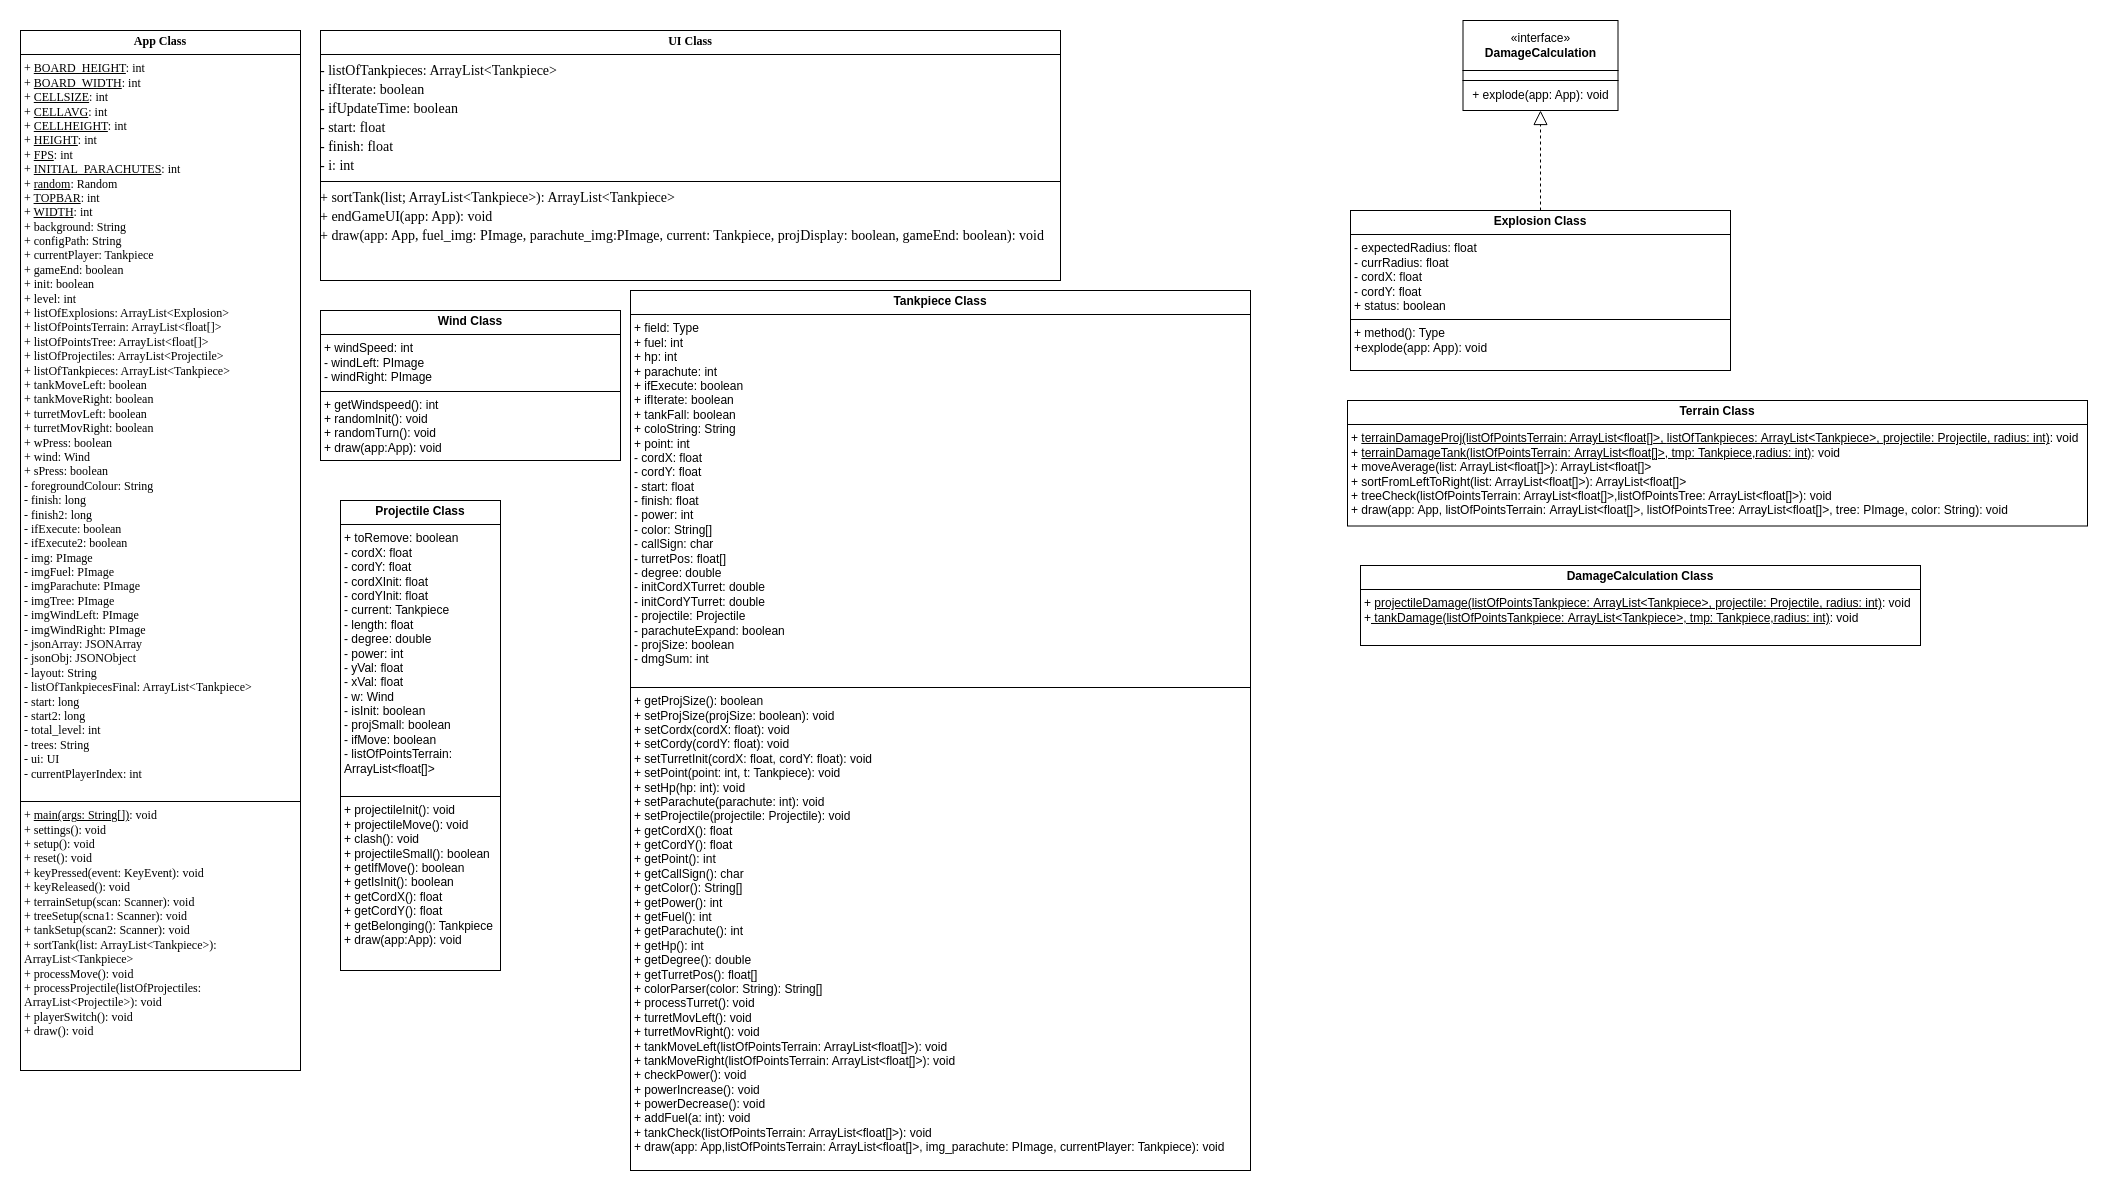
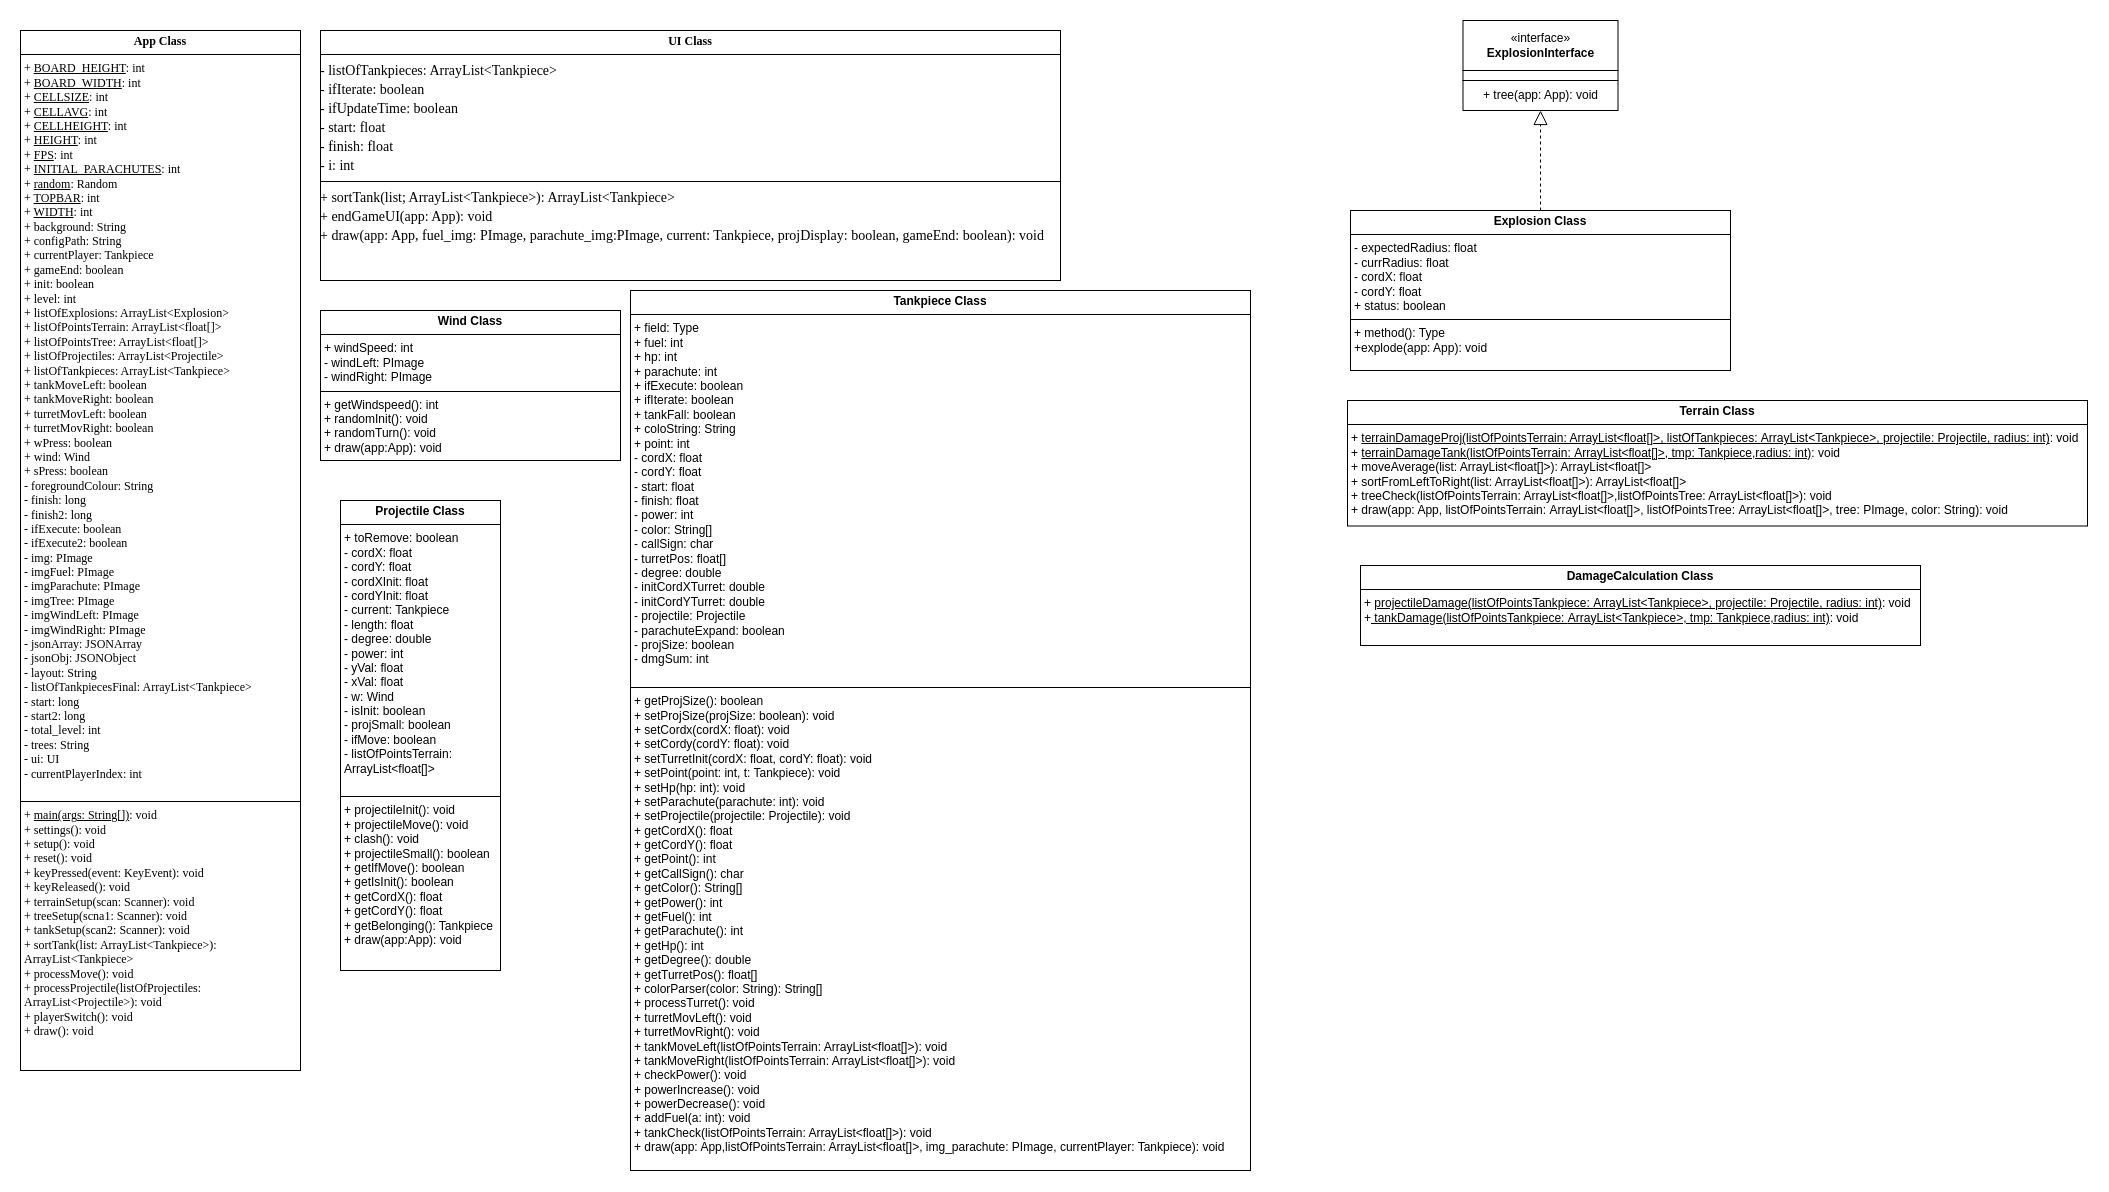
- <mxCell id="6" value="«interface»&lt;br&gt;&lt;b&gt;DamageCalculation&lt;/b&gt;" style="html=1;whiteSpace=wrap;" vertex="1" parent="1"><mxGeometry x="1462.5" y="20" width="155" height="50" as="geometry" /></mxCell>
+ <mxCell id="6" value="«interface»&lt;br&gt;&lt;b&gt;ExplosionInterface&lt;/b&gt;" style="html=1;whiteSpace=wrap;" vertex="1" parent="1"><mxGeometry x="1462.5" y="20" width="155" height="50" as="geometry" /></mxCell>
- <mxCell id="8" value="+ explode(app: App): void" style="rounded=0;whiteSpace=wrap;html=1;" vertex="1" parent="1"><mxGeometry x="1462.5" y="80" width="155" height="30" as="geometry" /></mxCell>
+ <mxCell id="8" value="+ tree(app: App): void" style="rounded=0;whiteSpace=wrap;html=1;" vertex="1" parent="1"><mxGeometry x="1462.5" y="80" width="155" height="30" as="geometry" /></mxCell>
